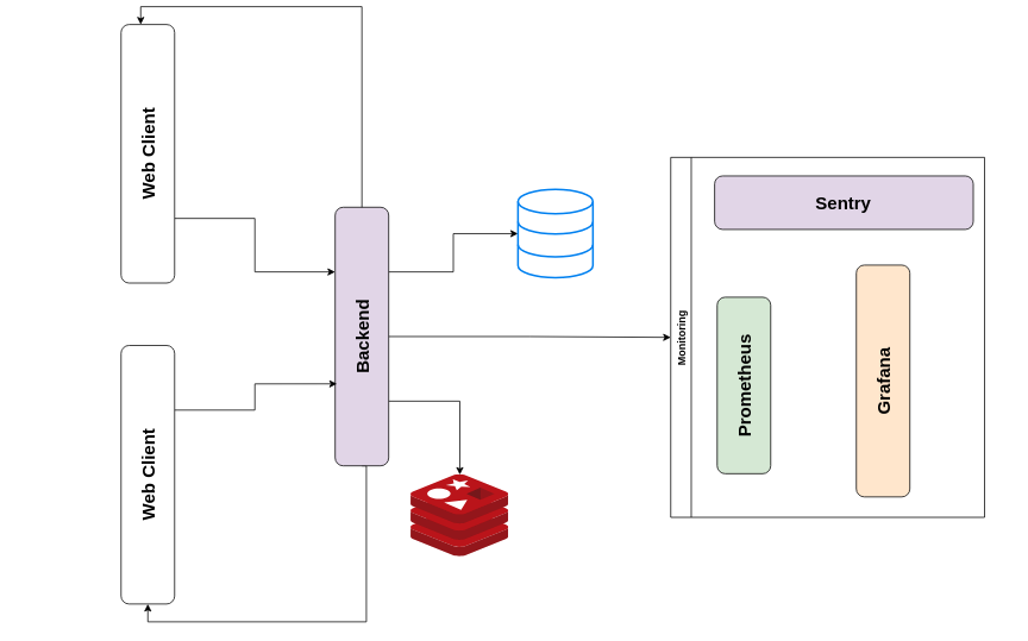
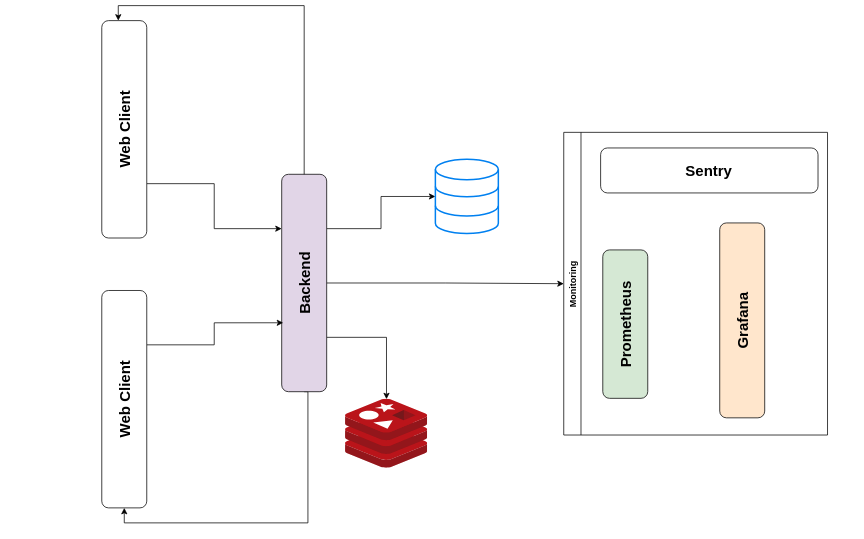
- <mxCell id="17" value="Sentry" style="rounded=1;whiteSpace=wrap;html=1;rotation=0;fontStyle=1;fontSize=20;fillColor=#e1d5e7;" vertex="1" parent="14"><mxGeometry x="75.12" y="-5.13" width="290" height="60" as="geometry" /></mxCell>
+ <mxCell id="17" value="Sentry" style="rounded=1;whiteSpace=wrap;html=1;rotation=0;fontStyle=1;fontSize=20;" vertex="1" parent="14"><mxGeometry x="75.12" y="-5.13" width="290" height="60" as="geometry" /></mxCell>
